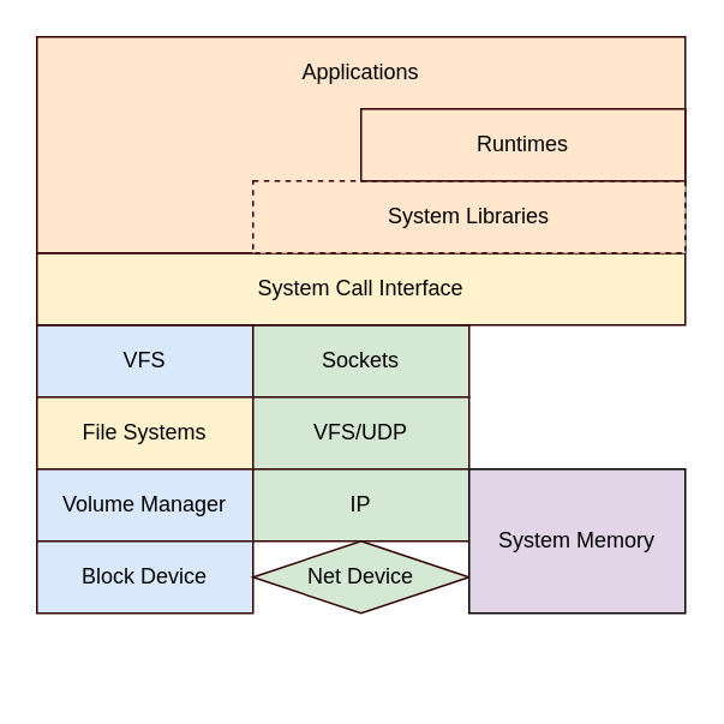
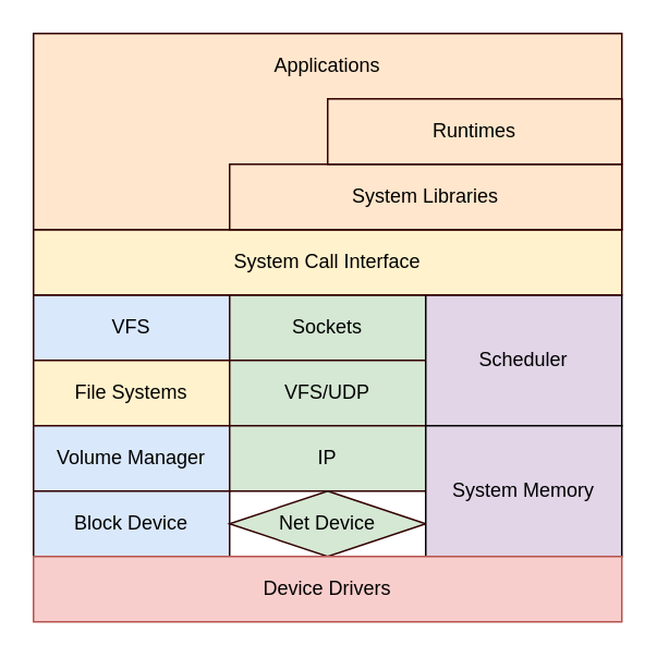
- <mxCell id="15" value="System Libraries" style="rounded=0;whiteSpace=wrap;html=1;fillColor=#ffe6cc;strokeColor=#330000;dashed=1;" vertex="1" parent="1"><mxGeometry x="140" y="100" width="240" height="40" as="geometry" /></mxCell>
+ <mxCell id="15" value="System Libraries" style="rounded=0;whiteSpace=wrap;html=1;fillColor=#ffe6cc;strokeColor=#330000;" vertex="1" parent="1"><mxGeometry x="140" y="100" width="240" height="40" as="geometry" /></mxCell>
+ <mxCell id="10" value="Scheduler" style="rounded=0;whiteSpace=wrap;html=1;fillColor=#e1d5e7;strokeColor=#000000;" vertex="1" parent="1"><mxGeometry x="260" y="180" width="120" height="80" as="geometry" /></mxCell>
+ <mxCell id="12" value="Device Drivers" style="rounded=0;whiteSpace=wrap;html=1;fillColor=#f8cecc;strokeColor=#b85450;" vertex="1" parent="1"><mxGeometry x="20" y="340" width="360" height="40" as="geometry" /></mxCell>
